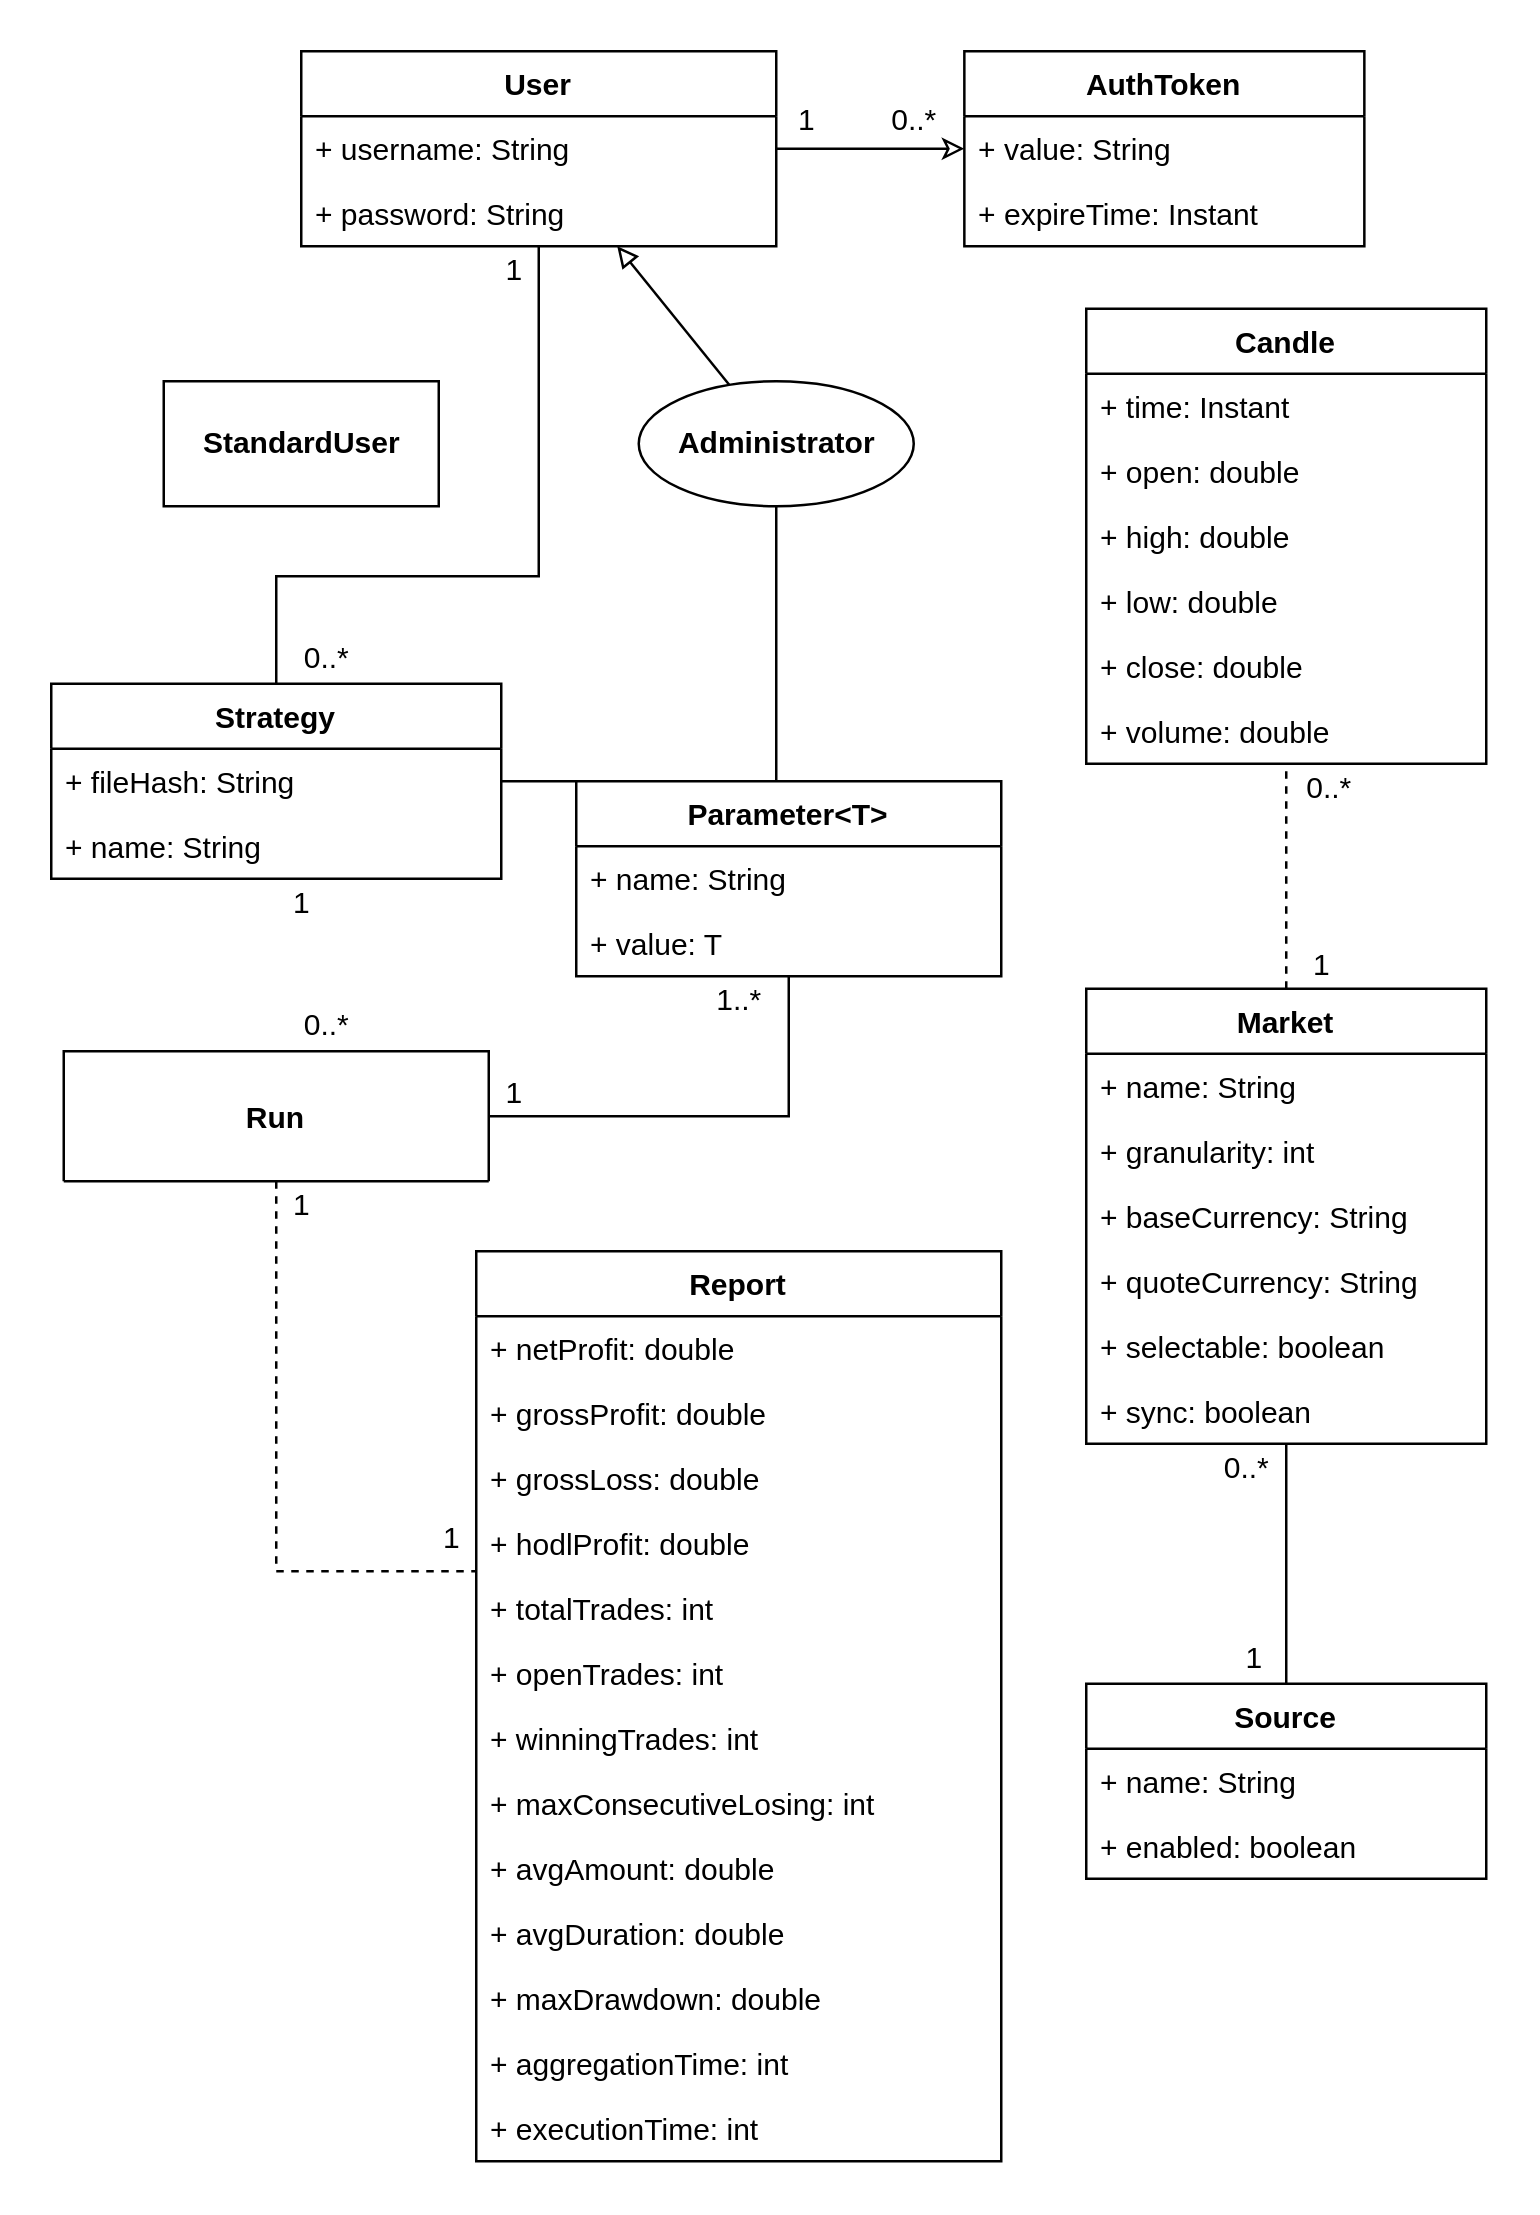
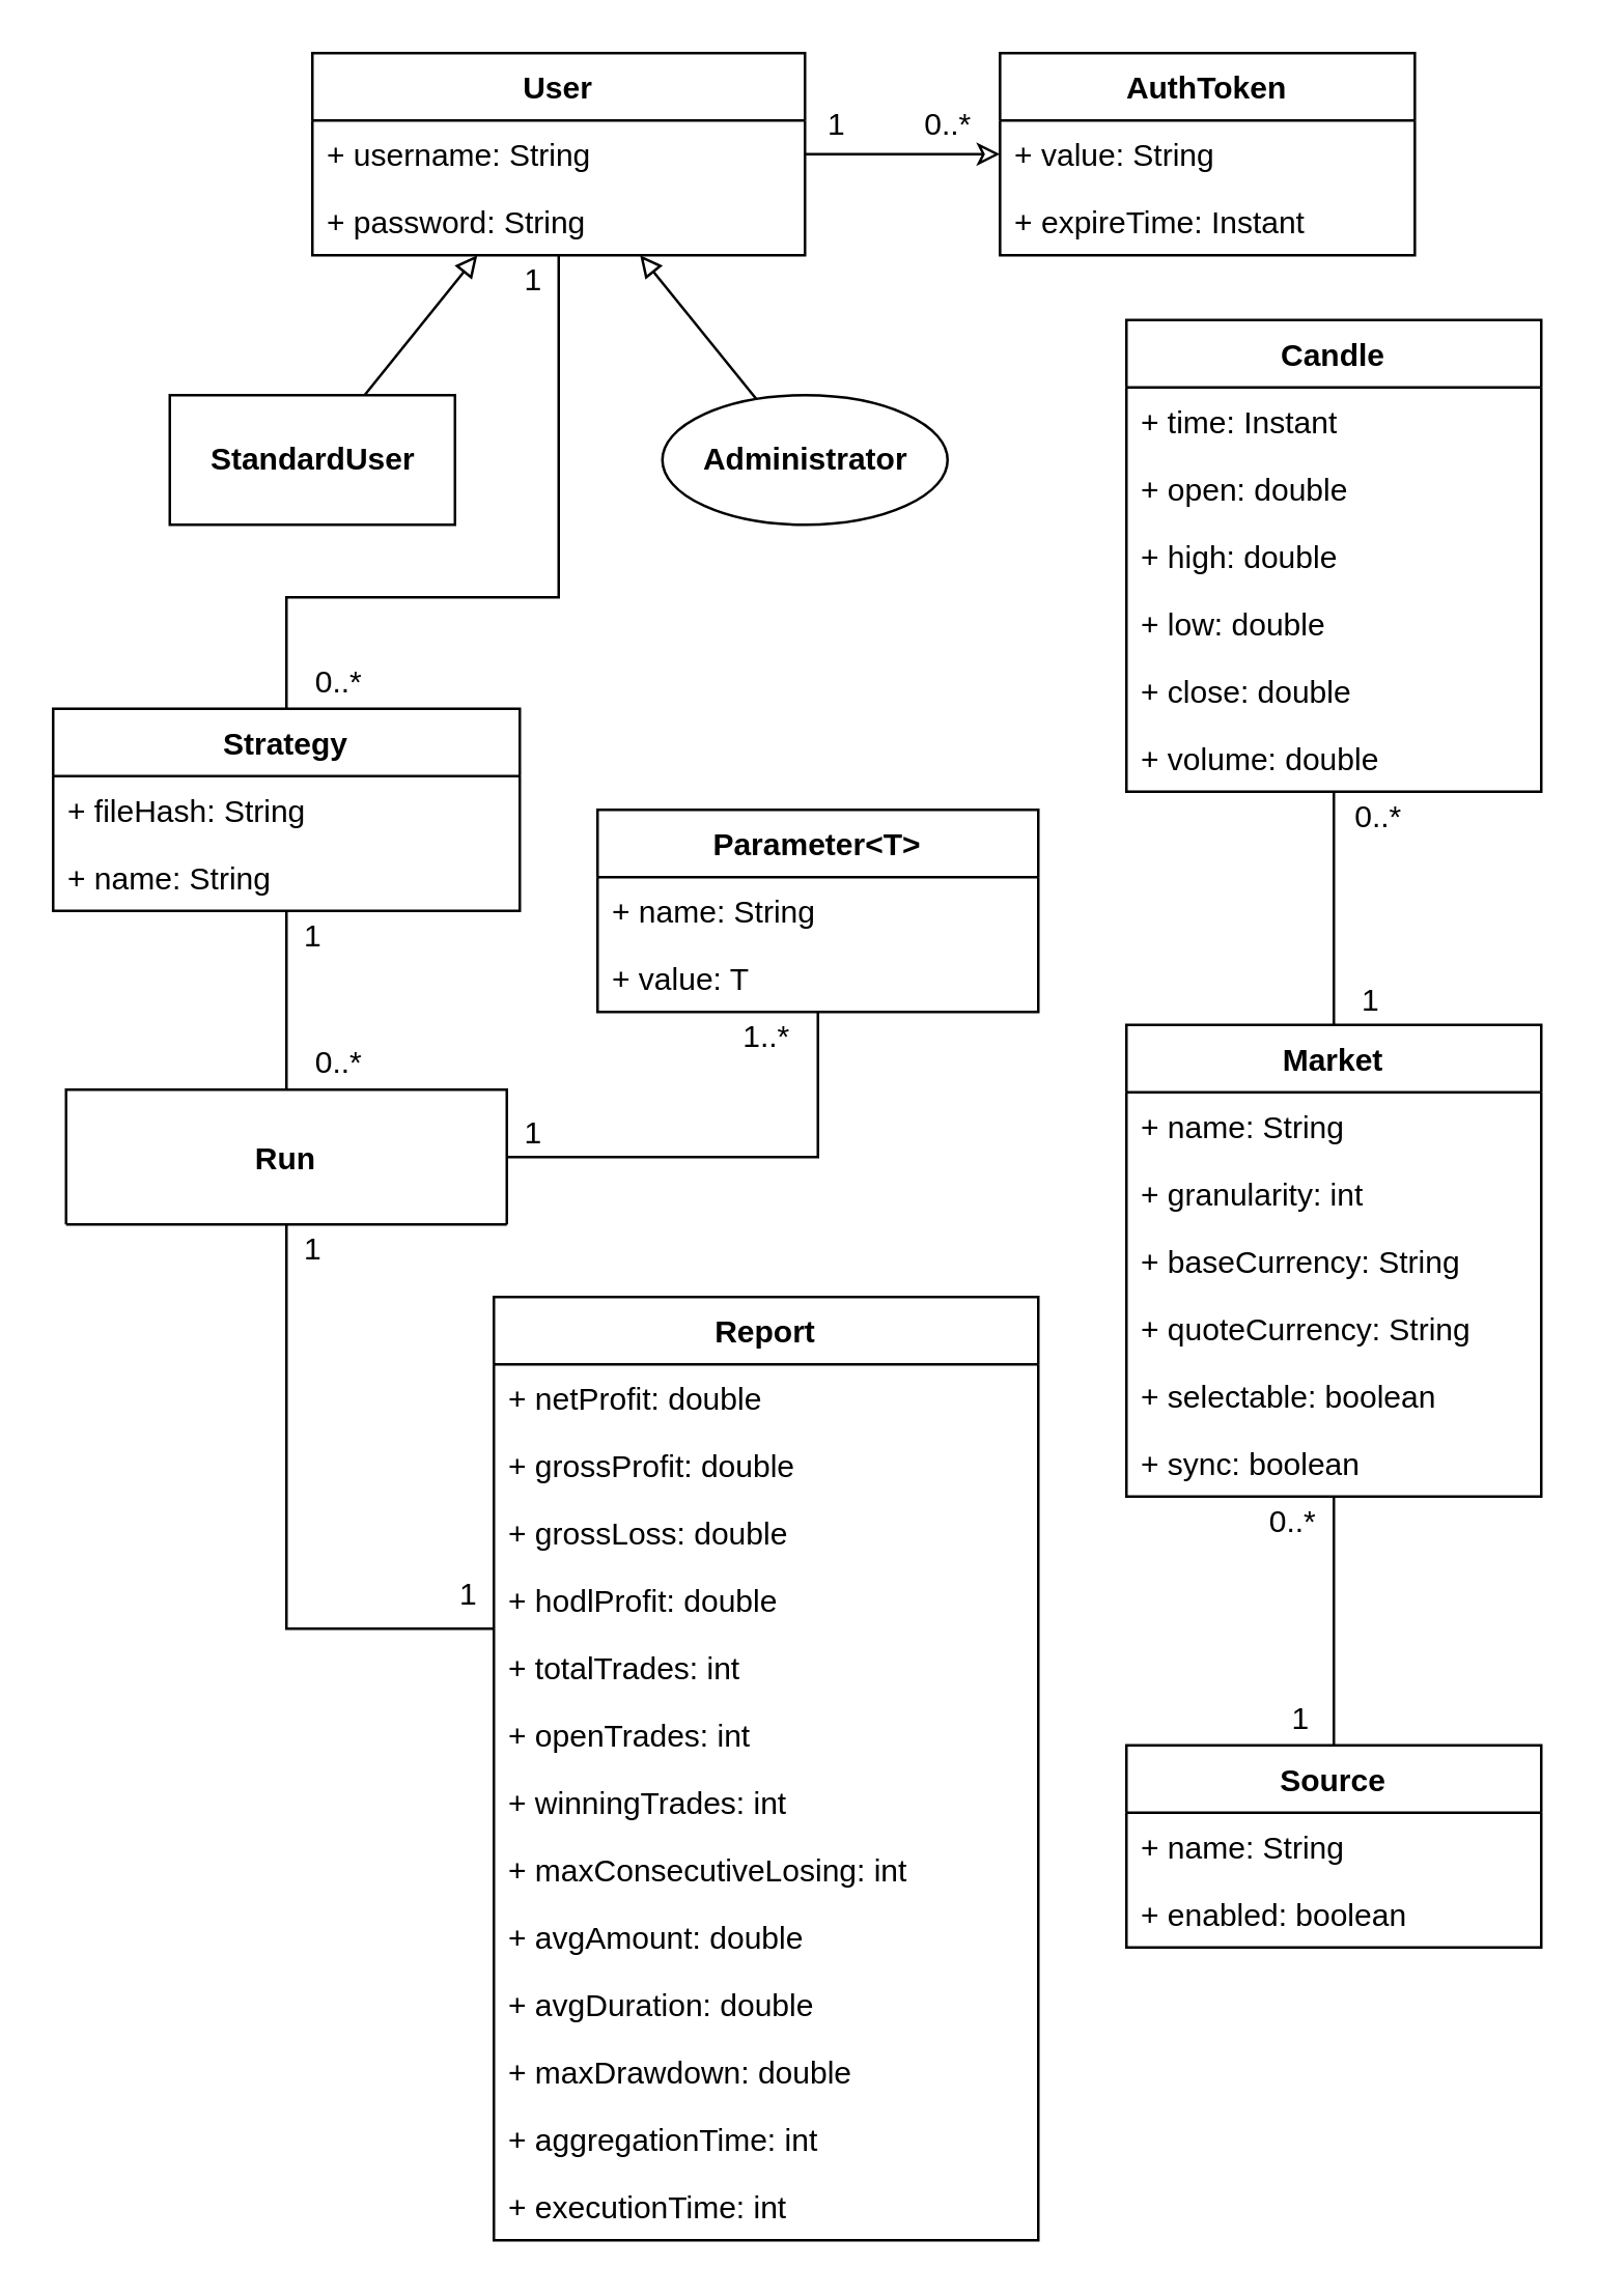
+ <mxCell id="6" style="rounded=0;orthogonalLoop=1;jettySize=auto;html=1;endArrow=block;endFill=0;strokeWidth=1;" parent="1" source="7" target="28" edge="1"><mxGeometry relative="1" as="geometry" /></mxCell>
- <mxCell id="3" style="edgeStyle=orthogonalEdgeStyle;rounded=0;orthogonalLoop=1;jettySize=auto;html=1;endArrow=none;endFill=0;" parent="1" source="31" target="9" edge="1"><mxGeometry relative="1" as="geometry" /></mxCell>
+ <mxCell id="3" style="edgeStyle=orthogonalEdgeStyle;rounded=0;orthogonalLoop=1;jettySize=auto;html=1;endArrow=none;endFill=0;" parent="1" source="31" target="34" edge="1"><mxGeometry relative="1" as="geometry" /></mxCell>
- <mxCell id="14" style="edgeStyle=orthogonalEdgeStyle;rounded=0;orthogonalLoop=1;jettySize=auto;html=1;endArrow=none;endFill=0;dashed=1;" parent="1" source="62" target="55" edge="1"><mxGeometry relative="1" as="geometry"><Array as="points"><mxPoint x="514" y="373" /><mxPoint x="514" y="373" /></Array><mxPoint x="484" y="428" as="targetPoint" /></mxGeometry></mxCell>
+ <mxCell id="14" style="edgeStyle=orthogonalEdgeStyle;rounded=0;orthogonalLoop=1;jettySize=auto;html=1;endArrow=none;endFill=0;" parent="1" source="62" target="55" edge="1"><mxGeometry relative="1" as="geometry"><Array as="points"><mxPoint x="514" y="373" /><mxPoint x="514" y="373" /></Array><mxPoint x="484" y="428" as="targetPoint" /></mxGeometry></mxCell>
- <mxCell id="12" style="edgeStyle=orthogonalEdgeStyle;rounded=0;orthogonalLoop=1;jettySize=auto;html=1;endArrow=none;endFill=0;dashed=1;" parent="1" source="34" target="41" edge="1"><mxGeometry relative="1" as="geometry"><Array as="points"><mxPoint x="110" y="628" /></Array></mxGeometry></mxCell>
+ <mxCell id="12" style="edgeStyle=orthogonalEdgeStyle;rounded=0;orthogonalLoop=1;jettySize=auto;html=1;endArrow=none;endFill=0;" parent="1" source="34" target="41" edge="1"><mxGeometry relative="1" as="geometry"><Array as="points"><mxPoint x="110" y="628" /></Array></mxGeometry></mxCell>
